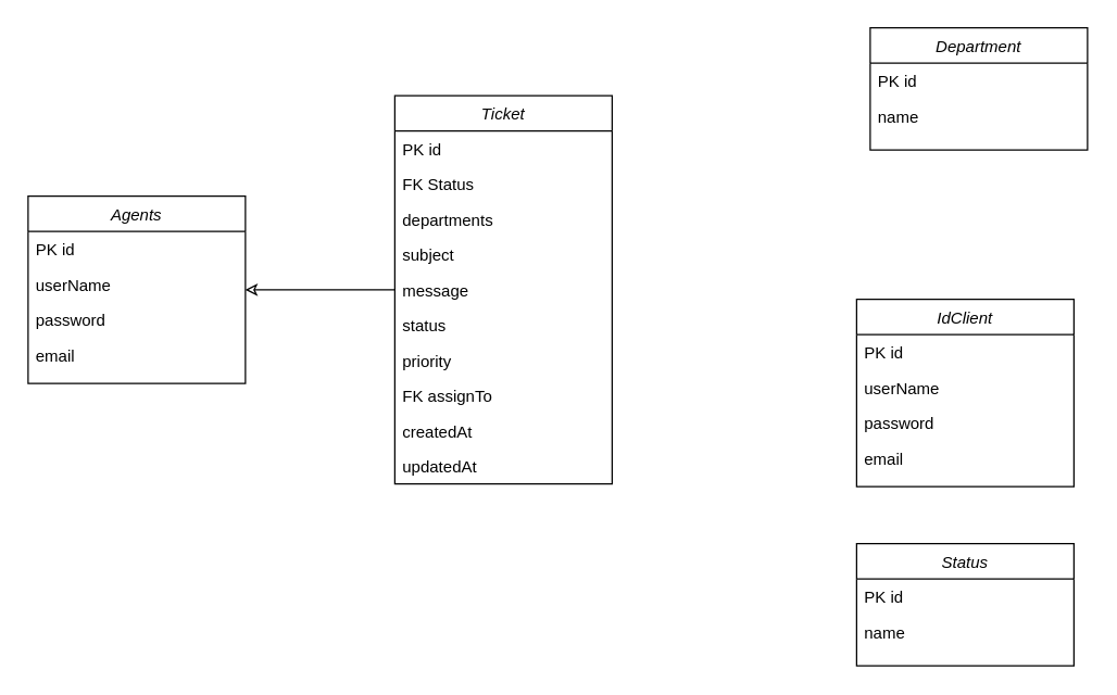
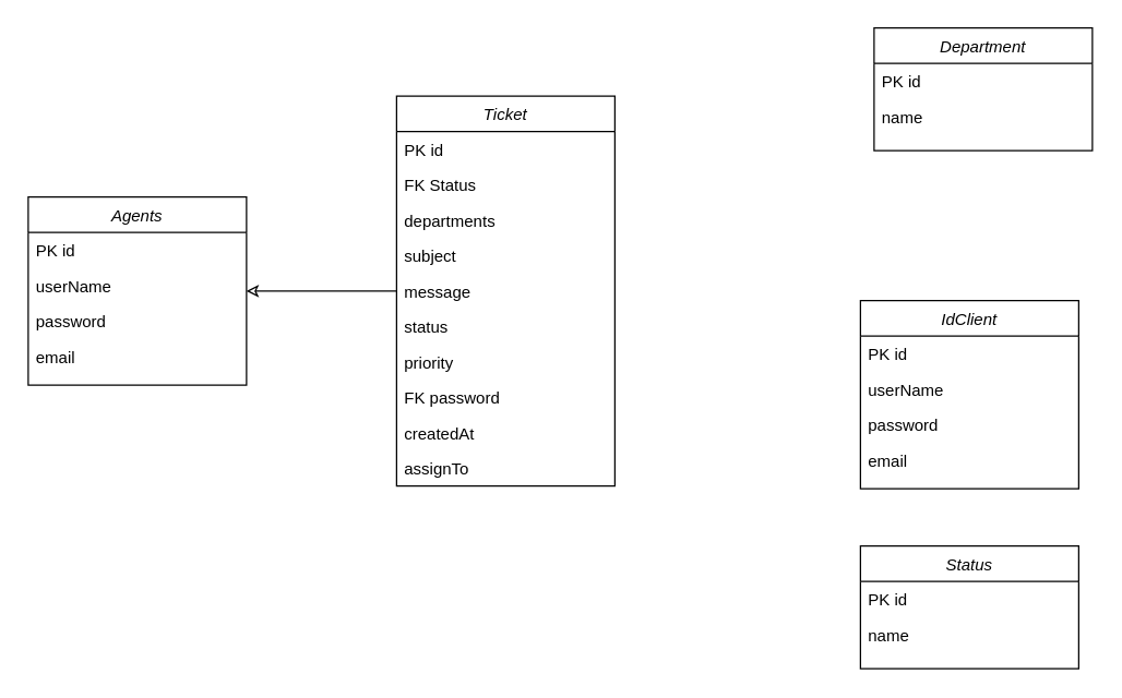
- <mxCell id="27" value="FK assignTo" style="text;align=left;verticalAlign=top;spacingLeft=4;spacingRight=4;overflow=hidden;rotatable=0;points=[[0,0.5],[1,0.5]];portConstraint=eastwest;rounded=0;shadow=0;html=0;" vertex="1" parent="19"><mxGeometry y="208" width="160" height="26" as="geometry" /></mxCell>
+ <mxCell id="27" value="FK password" style="text;align=left;verticalAlign=top;spacingLeft=4;spacingRight=4;overflow=hidden;rotatable=0;points=[[0,0.5],[1,0.5]];portConstraint=eastwest;rounded=0;shadow=0;html=0;" vertex="1" parent="19"><mxGeometry y="208" width="160" height="26" as="geometry" /></mxCell>
- <mxCell id="29" value="updatedAt" style="text;align=left;verticalAlign=top;spacingLeft=4;spacingRight=4;overflow=hidden;rotatable=0;points=[[0,0.5],[1,0.5]];portConstraint=eastwest;rounded=0;shadow=0;html=0;" vertex="1" parent="19"><mxGeometry y="260" width="160" height="26" as="geometry" /></mxCell>
+ <mxCell id="29" value="assignTo" style="text;align=left;verticalAlign=top;spacingLeft=4;spacingRight=4;overflow=hidden;rotatable=0;points=[[0,0.5],[1,0.5]];portConstraint=eastwest;rounded=0;shadow=0;html=0;" vertex="1" parent="19"><mxGeometry y="260" width="160" height="26" as="geometry" /></mxCell>
